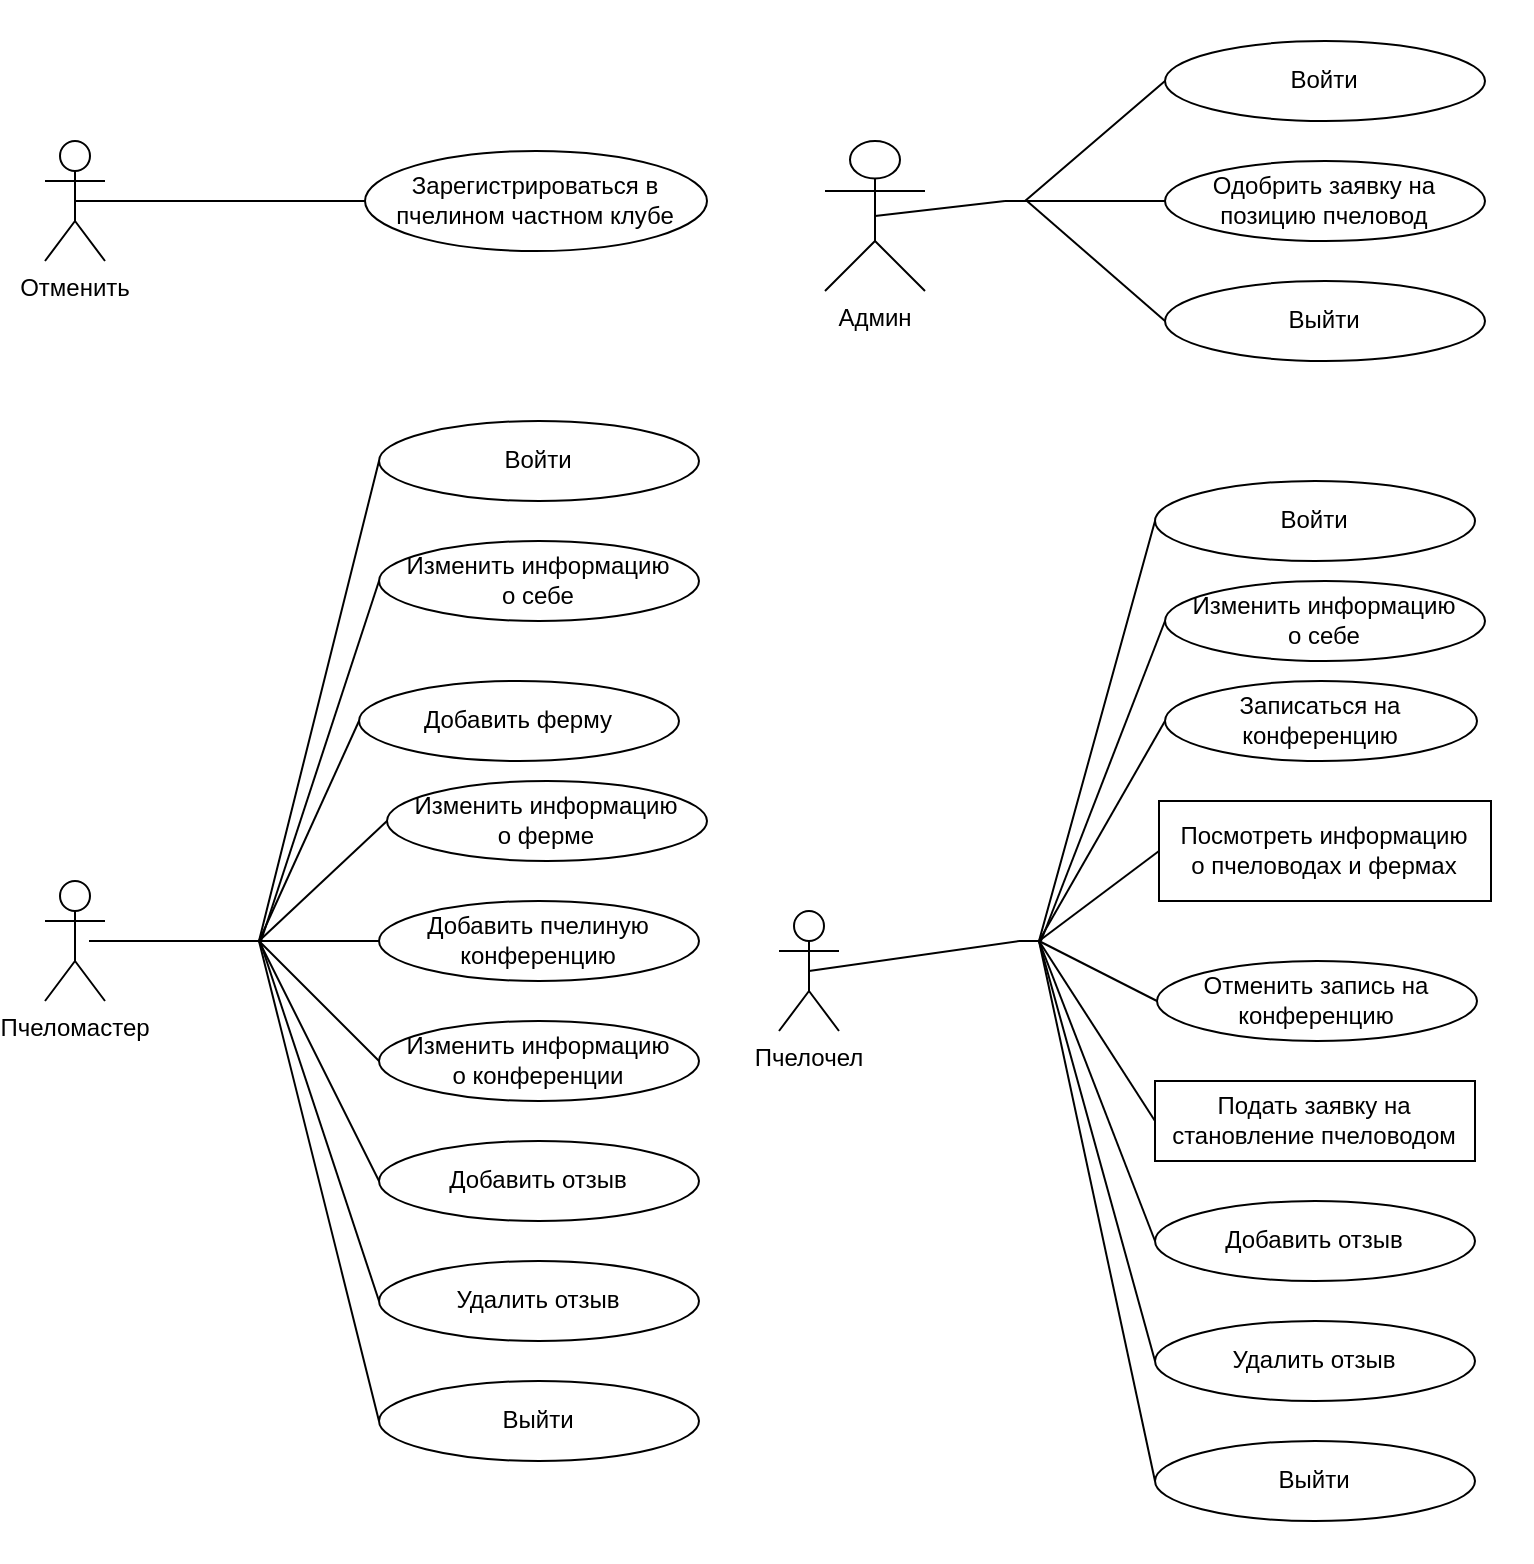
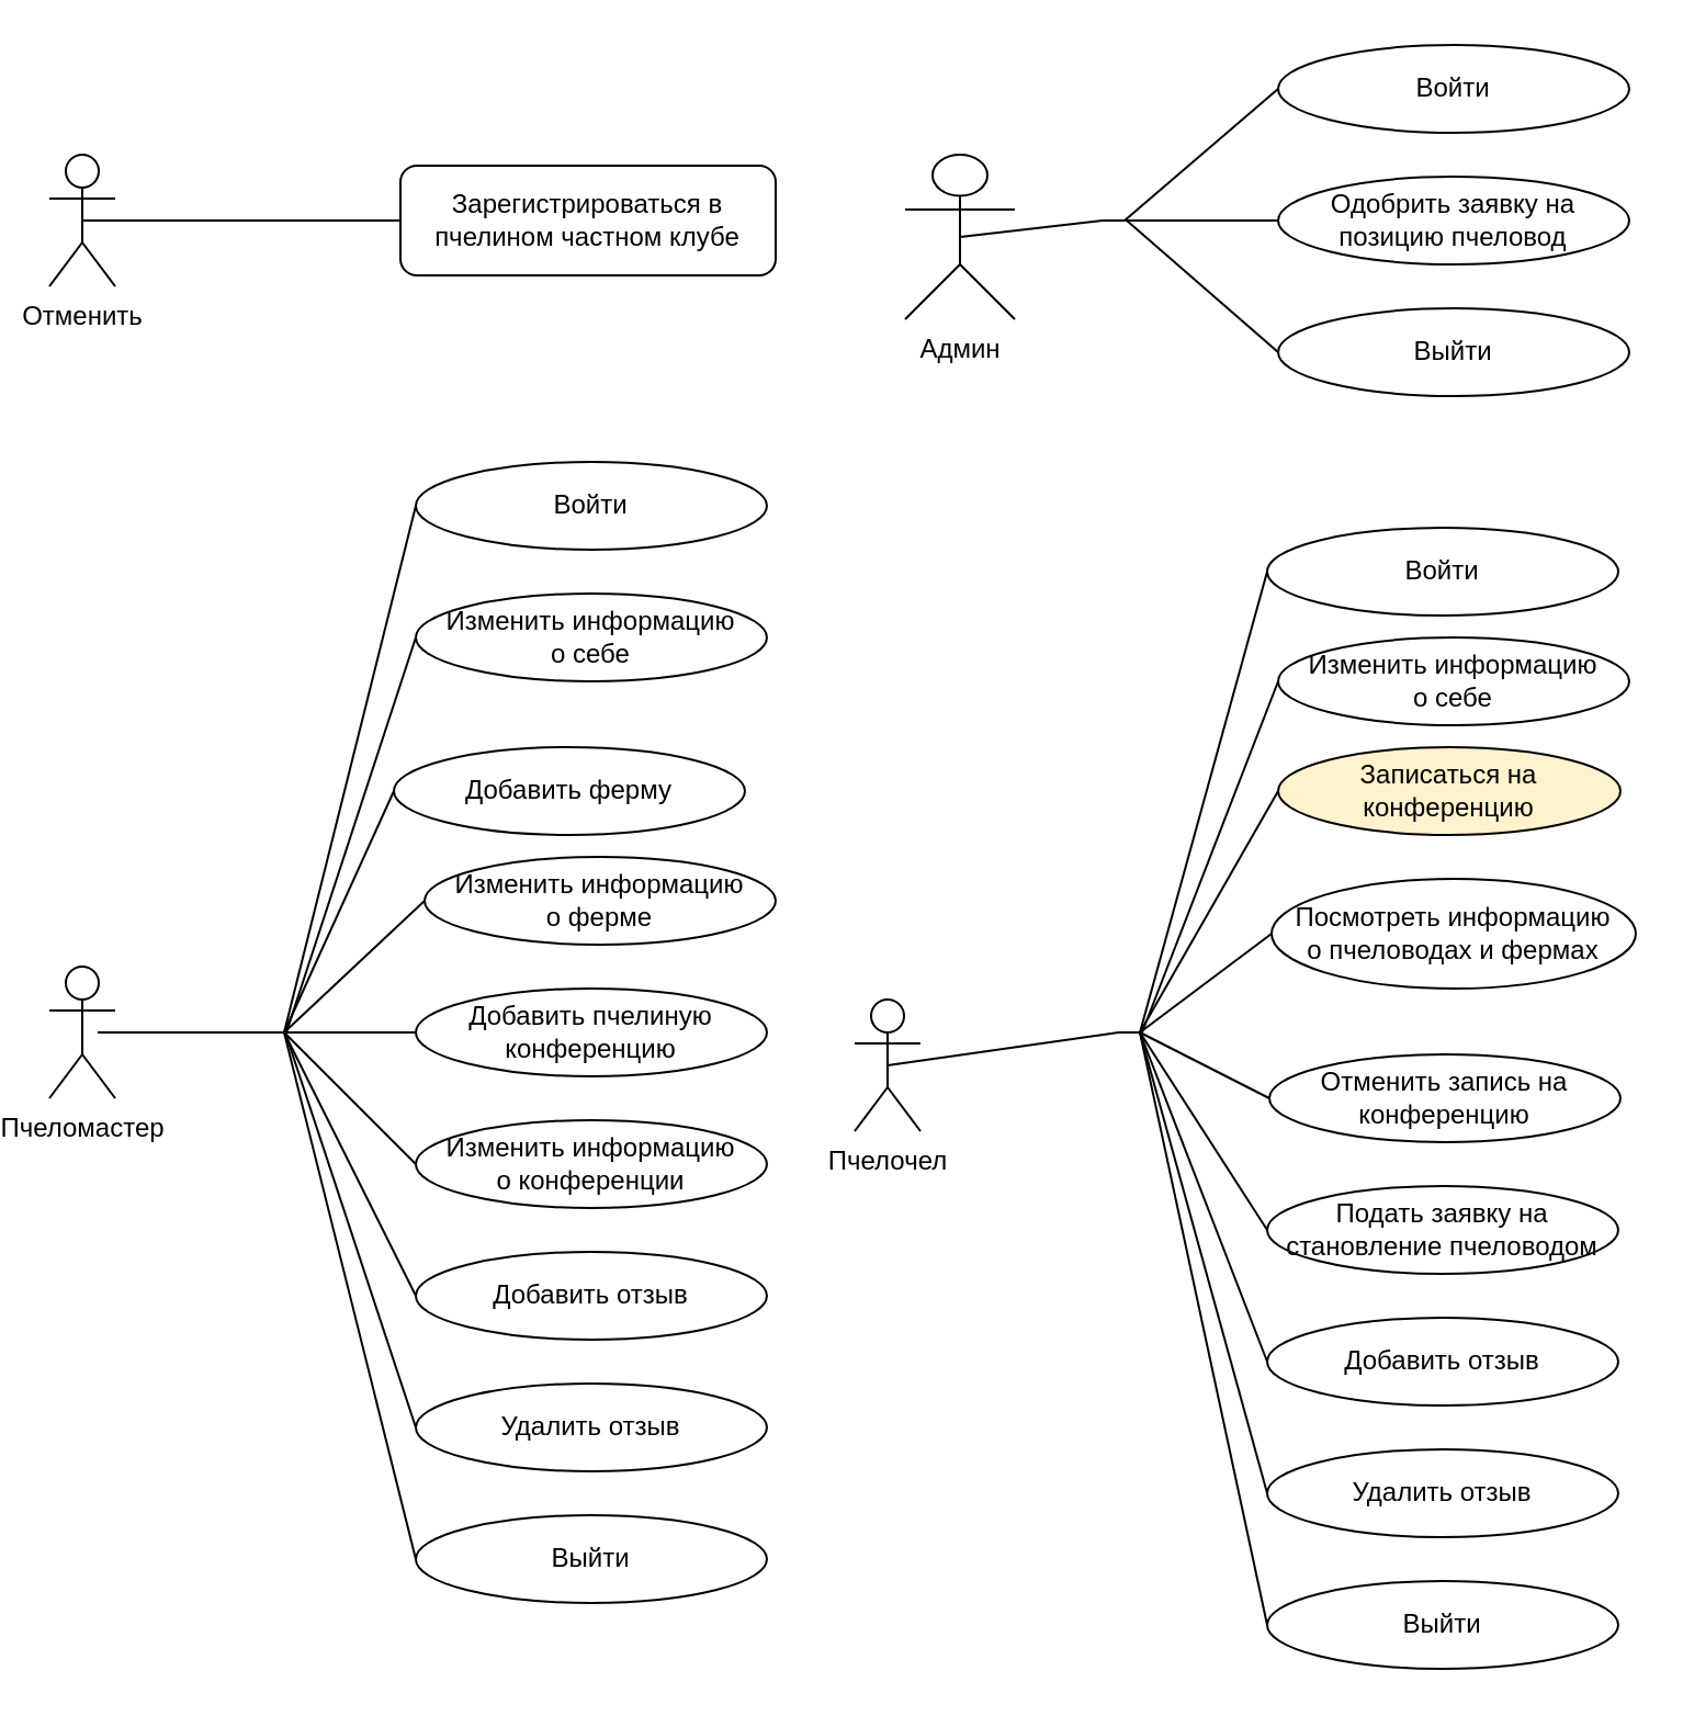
- <mxCell id="3" value="Зарегистрироваться в пчелином частном клубе" style="ellipse;whiteSpace=wrap;html=1;align=center;" parent="1" vertex="1"><mxGeometry x="180" y="75" width="171" height="50" as="geometry" /></mxCell>
+ <mxCell id="3" value="Зарегистрироваться в пчелином частном клубе" style="whiteSpace=wrap;html=1;align=center;rounded=1;" parent="1" vertex="1"><mxGeometry x="180" y="75" width="171" height="50" as="geometry" /></mxCell>
- <mxCell id="32" value="Записаться на конференцию" style="ellipse;whiteSpace=wrap;html=1;align=center;" parent="1" vertex="1"><mxGeometry x="580" y="340" width="156" height="40" as="geometry" /></mxCell>
+ <mxCell id="32" value="Записаться на конференцию" style="ellipse;whiteSpace=wrap;html=1;align=center;fillColor=#fff2cc;" parent="1" vertex="1"><mxGeometry x="580" y="340" width="156" height="40" as="geometry" /></mxCell>
- <mxCell id="42" value="Посмотреть информацию &lt;br&gt;о пчеловодах и фермах" style="whiteSpace=wrap;html=1;align=center;rounded=0;" parent="1" vertex="1"><mxGeometry x="577" y="400" width="166" height="50" as="geometry" /></mxCell>
+ <mxCell id="42" value="Посмотреть информацию &lt;br&gt;о пчеловодах и фермах" style="ellipse;whiteSpace=wrap;html=1;align=center;" parent="1" vertex="1"><mxGeometry x="577" y="400" width="166" height="50" as="geometry" /></mxCell>
- <mxCell id="36" value="Подать заявку на становление пчеловодом" style="whiteSpace=wrap;html=1;align=center;rounded=0;" parent="1" vertex="1"><mxGeometry x="575" y="540" width="160" height="40" as="geometry" /></mxCell>
+ <mxCell id="36" value="Подать заявку на становление пчеловодом" style="ellipse;whiteSpace=wrap;html=1;align=center;" parent="1" vertex="1"><mxGeometry x="575" y="540" width="160" height="40" as="geometry" /></mxCell>
